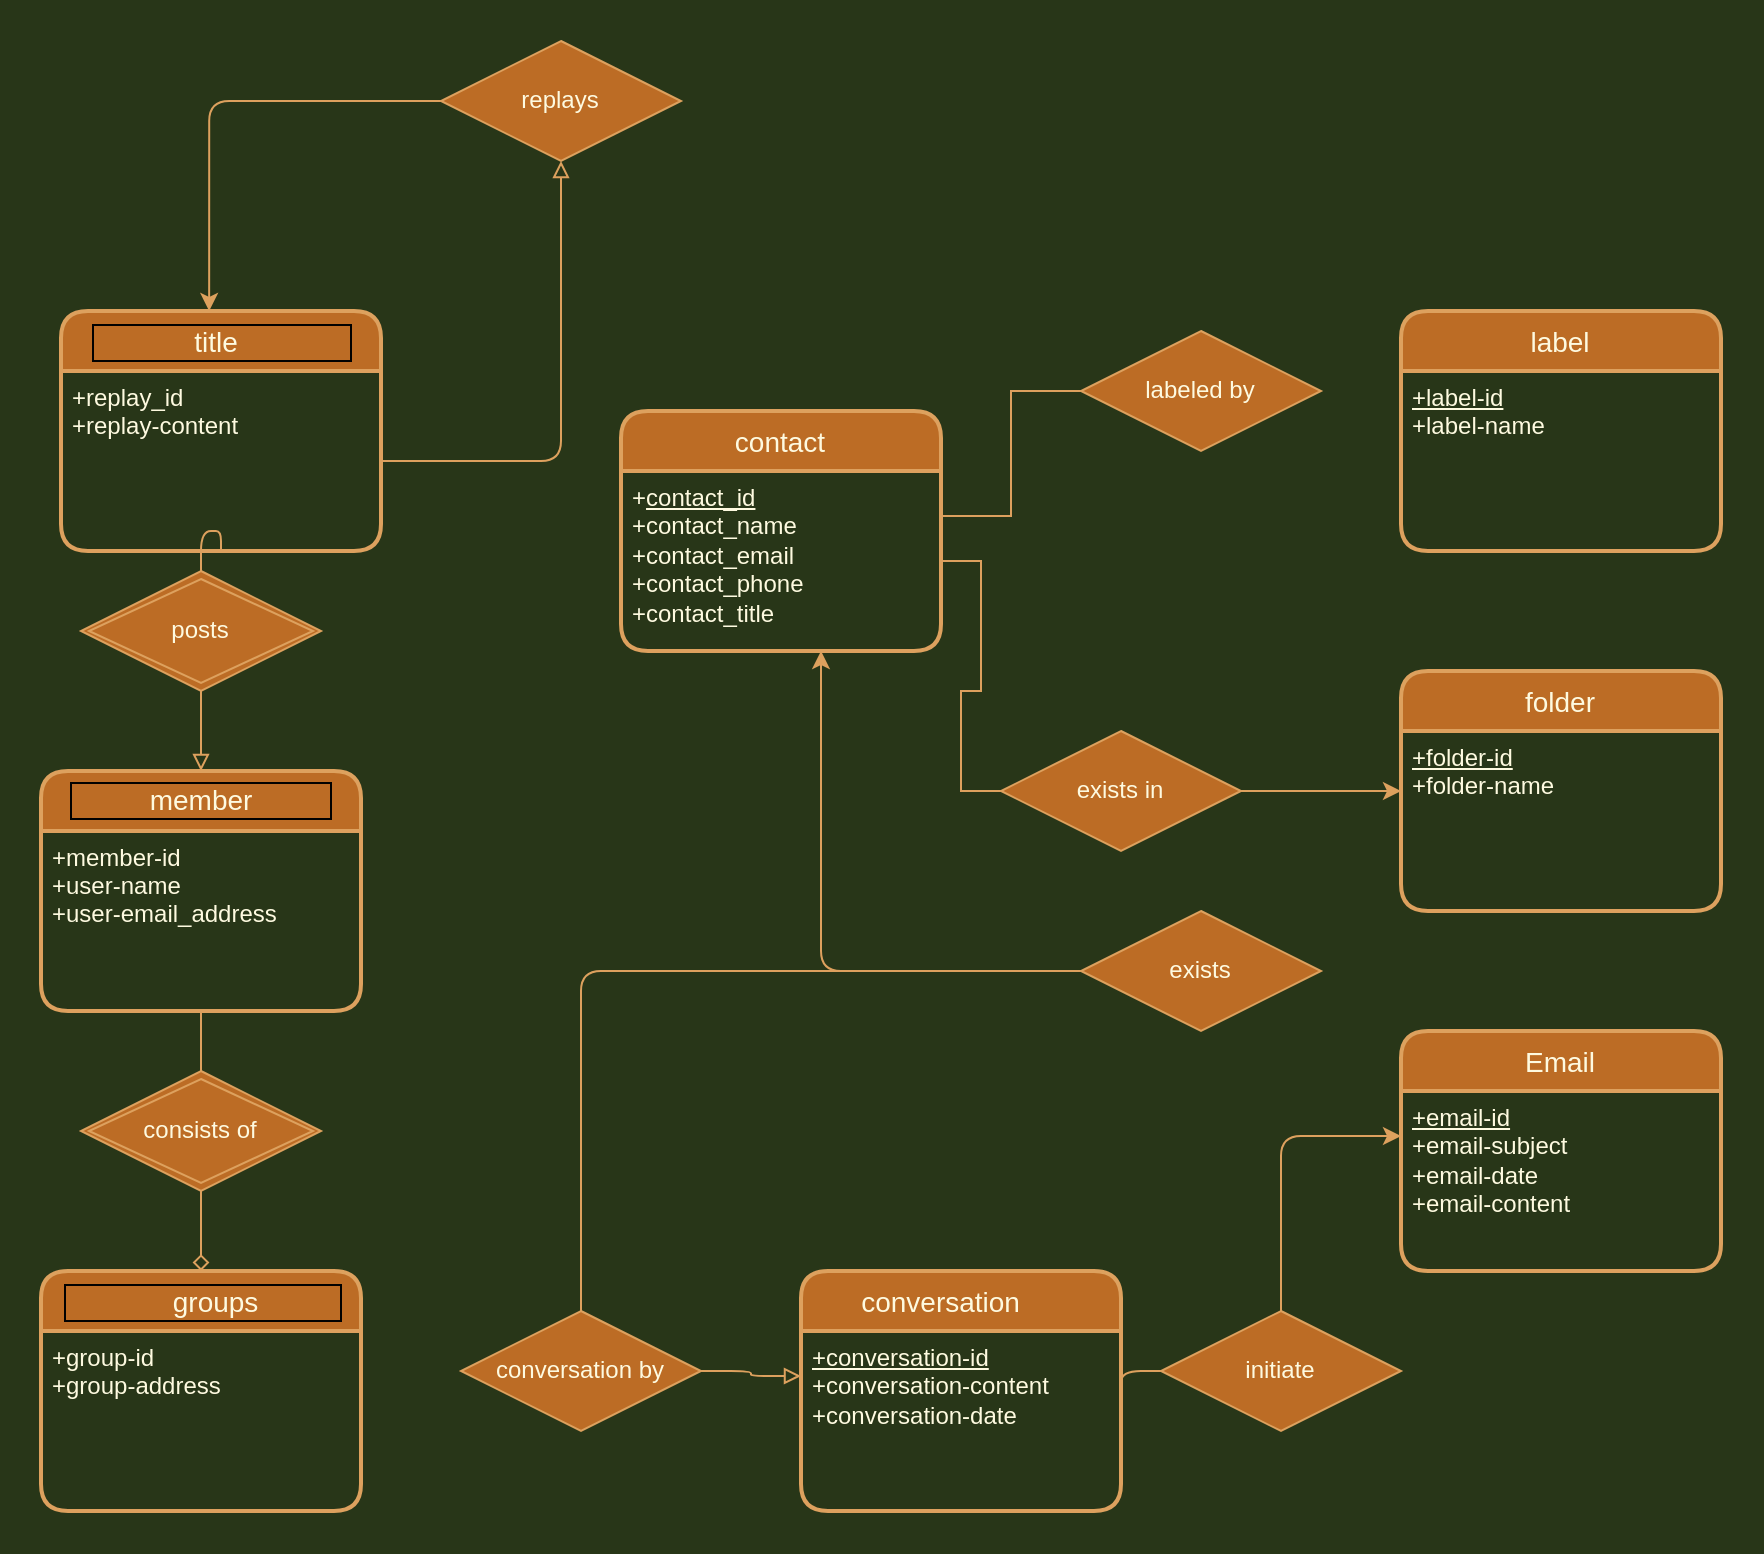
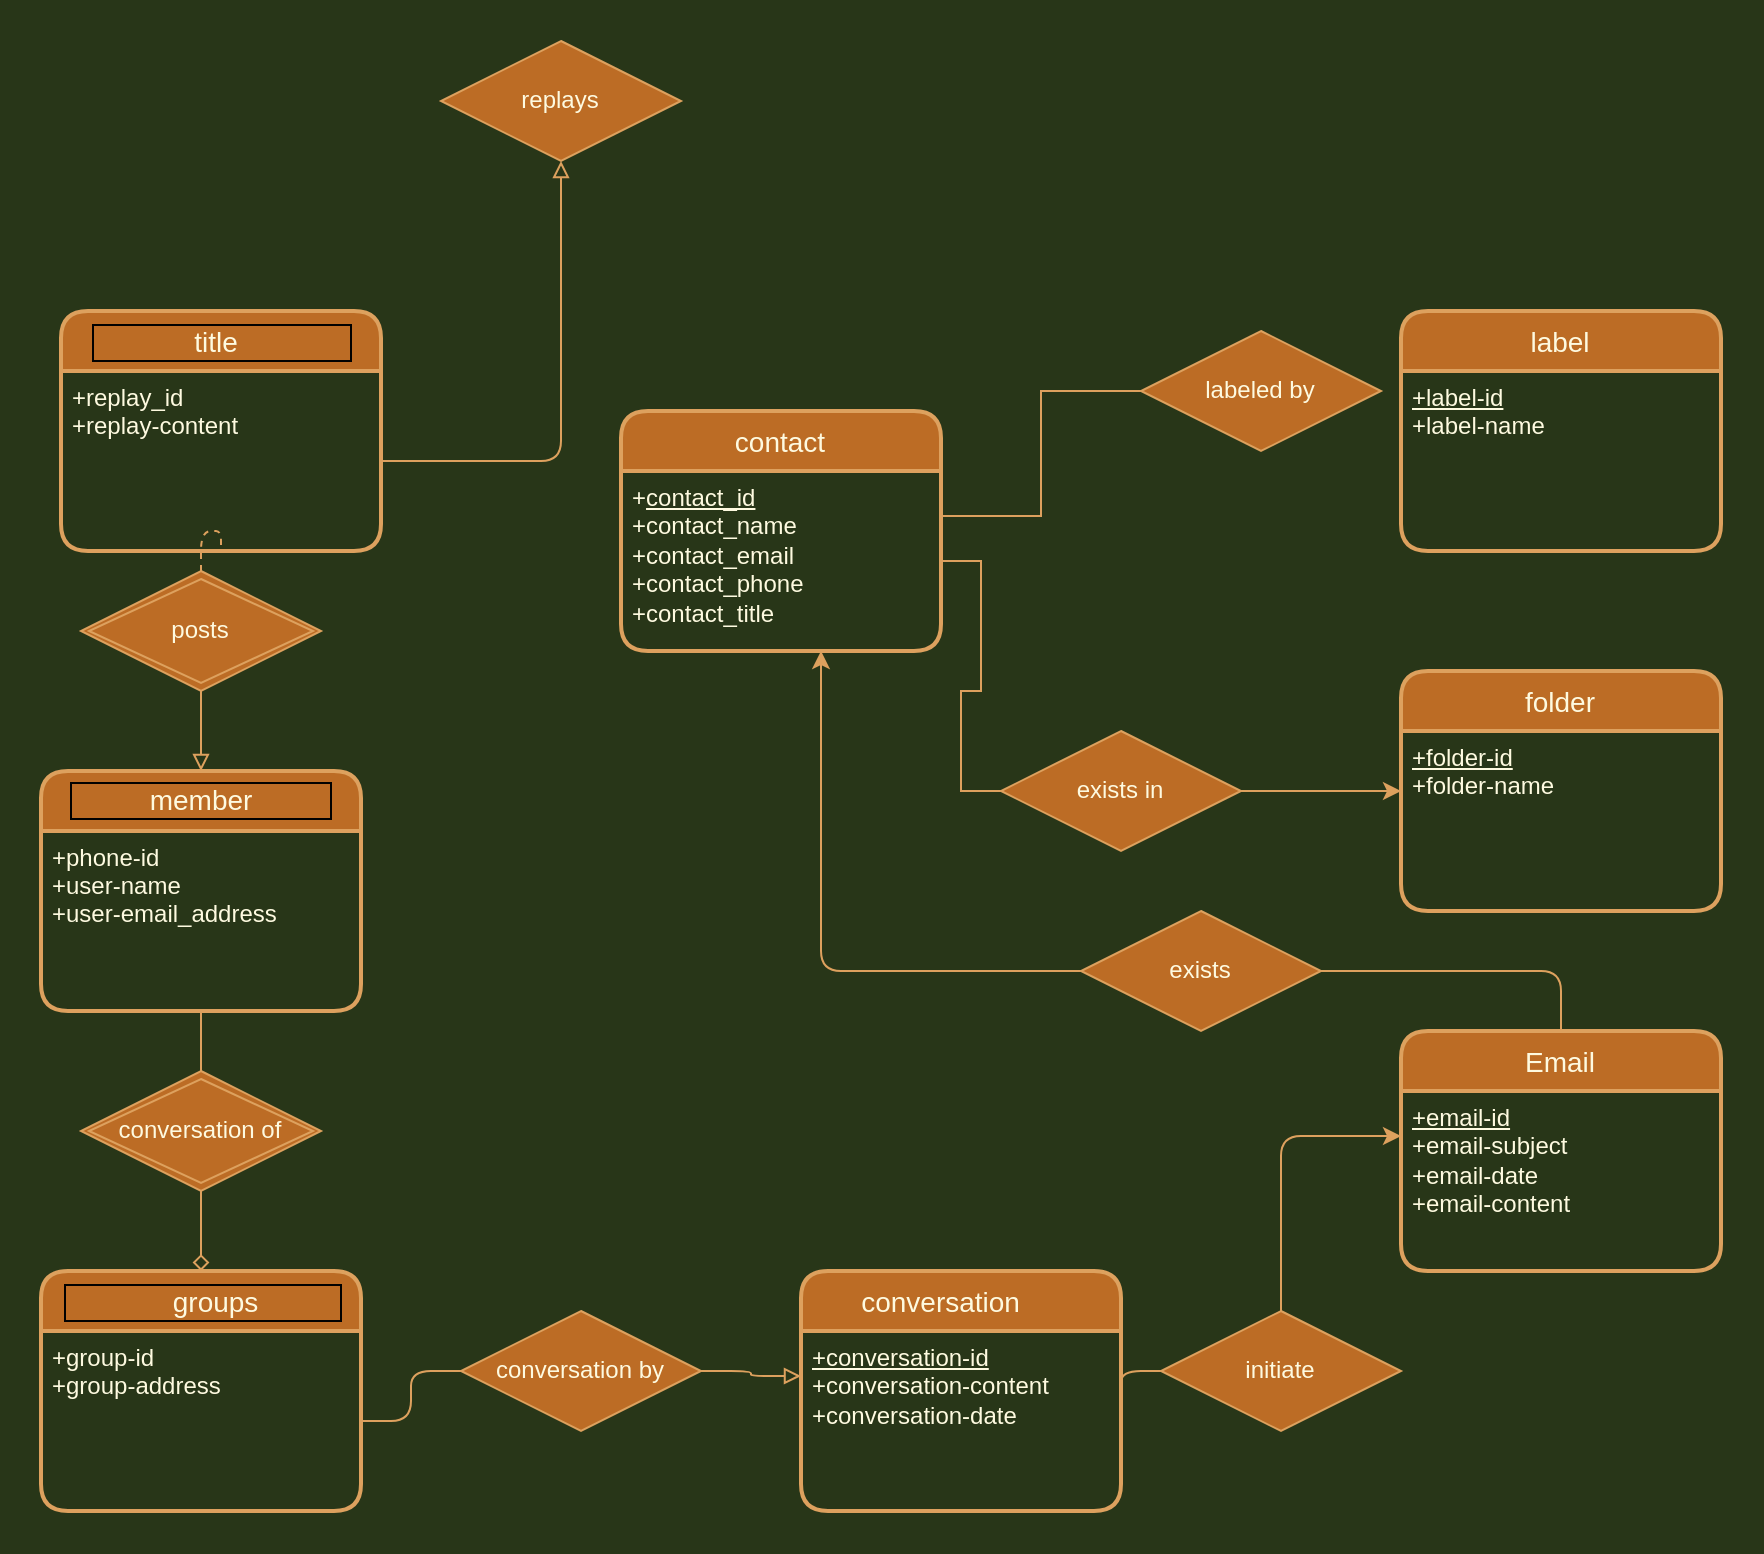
- <mxCell id="38" style="edgeStyle=orthogonalEdgeStyle;curved=0;rounded=1;sketch=0;orthogonalLoop=1;jettySize=auto;html=1;entryX=0.463;entryY=0;entryDx=0;entryDy=0;entryPerimeter=0;endArrow=classic;endFill=1;strokeColor=#DDA15E;fillColor=#BC6C25;fontColor=#FEFAE0;labelBackgroundColor=#283618;" parent="1" source="39" target="8" edge="1"><mxGeometry relative="1" as="geometry" /></mxCell>
- <mxCell id="11" value="labeled by" style="shape=rhombus;perimeter=rhombusPerimeter;whiteSpace=wrap;html=1;align=center;fillColor=#BC6C25;strokeColor=#DDA15E;fontColor=#FEFAE0;" parent="1" vertex="1"><mxGeometry x="540" y="165" width="120" height="60" as="geometry" /></mxCell>
+ <mxCell id="11" value="labeled by" style="shape=rhombus;perimeter=rhombusPerimeter;whiteSpace=wrap;html=1;align=center;fillColor=#BC6C25;strokeColor=#DDA15E;fontColor=#FEFAE0;" parent="1" vertex="1"><mxGeometry x="570" y="165" width="120" height="60" as="geometry" /></mxCell>
- <mxCell id="19" style="edgeStyle=orthogonalEdgeStyle;curved=0;rounded=1;sketch=0;orthogonalLoop=1;jettySize=auto;html=1;entryX=0.5;entryY=1;entryDx=0;entryDy=0;endArrow=none;endFill=0;strokeColor=#DDA15E;fillColor=#BC6C25;fontColor=#FEFAE0;labelBackgroundColor=#283618;" parent="1" source="21" target="9" edge="1"><mxGeometry relative="1" as="geometry" /></mxCell>
+ <mxCell id="19" style="edgeStyle=orthogonalEdgeStyle;curved=0;rounded=1;sketch=0;orthogonalLoop=1;jettySize=auto;html=1;entryX=0.5;entryY=1;entryDx=0;entryDy=0;endArrow=none;endFill=0;strokeColor=#DDA15E;fillColor=#BC6C25;fontColor=#FEFAE0;labelBackgroundColor=#283618;dashed=1;" parent="1" source="21" target="9" edge="1"><mxGeometry relative="1" as="geometry" /></mxCell>
- <mxCell id="37" value="+member-id&#10;+user-name&#10;+user-email_address" style="align=left;strokeColor=none;fillColor=none;spacingLeft=4;fontSize=12;verticalAlign=top;resizable=0;rotatable=0;part=1;fontColor=#FEFAE0;" parent="36" vertex="1"><mxGeometry y="30" width="160" height="90" as="geometry" /></mxCell>
+ <mxCell id="37" value="+phone-id&#10;+user-name&#10;+user-email_address" style="align=left;strokeColor=none;fillColor=none;spacingLeft=4;fontSize=12;verticalAlign=top;resizable=0;rotatable=0;part=1;fontColor=#FEFAE0;" parent="36" vertex="1"><mxGeometry y="30" width="160" height="90" as="geometry" /></mxCell>
- <mxCell id="25" style="edgeStyle=orthogonalEdgeStyle;curved=0;rounded=1;sketch=0;orthogonalLoop=1;jettySize=auto;html=1;endArrow=none;endFill=0;strokeColor=#DDA15E;fillColor=#BC6C25;fontColor=#FEFAE0;labelBackgroundColor=#283618;" parent="1" source="26" target="34" edge="1"><mxGeometry relative="1" as="geometry" /></mxCell>
+ <mxCell id="25" style="edgeStyle=orthogonalEdgeStyle;curved=0;rounded=1;sketch=0;orthogonalLoop=1;jettySize=auto;html=1;entryX=0.5;entryY=0;entryDx=0;entryDy=0;endArrow=none;endFill=0;strokeColor=#DDA15E;fillColor=#BC6C25;fontColor=#FEFAE0;labelBackgroundColor=#283618;" parent="1" source="26" target="22" edge="1"><mxGeometry relative="1" as="geometry" /></mxCell>
- <mxCell id="29" value="consists of" style="shape=rhombus;double=1;perimeter=rhombusPerimeter;whiteSpace=wrap;html=1;align=center;rounded=0;sketch=0;strokeColor=#DDA15E;fillColor=#BC6C25;fontColor=#FEFAE0;" parent="1" vertex="1"><mxGeometry x="40" y="535" width="120" height="60" as="geometry" /></mxCell>
+ <mxCell id="29" value="conversation of" style="shape=rhombus;double=1;perimeter=rhombusPerimeter;whiteSpace=wrap;html=1;align=center;rounded=0;sketch=0;strokeColor=#DDA15E;fillColor=#BC6C25;fontColor=#FEFAE0;" parent="1" vertex="1"><mxGeometry x="40" y="535" width="120" height="60" as="geometry" /></mxCell>
+ <mxCell id="35" style="edgeStyle=orthogonalEdgeStyle;curved=0;rounded=1;sketch=0;orthogonalLoop=1;jettySize=auto;html=1;entryX=0;entryY=0.5;entryDx=0;entryDy=0;endArrow=none;endFill=0;strokeColor=#DDA15E;fillColor=#BC6C25;fontColor=#FEFAE0;labelBackgroundColor=#283618;" parent="1" source="18" target="34" edge="1"><mxGeometry relative="1" as="geometry" /></mxCell>
